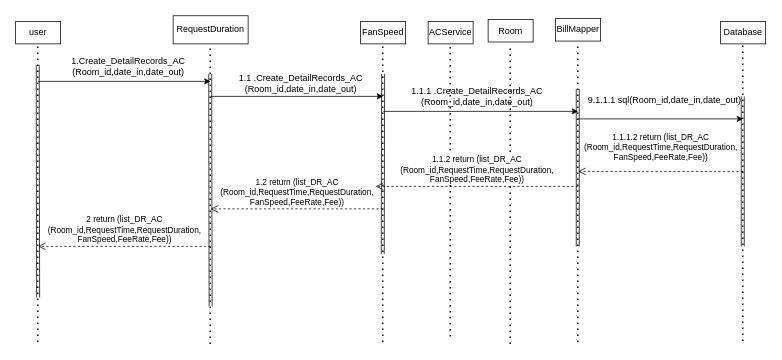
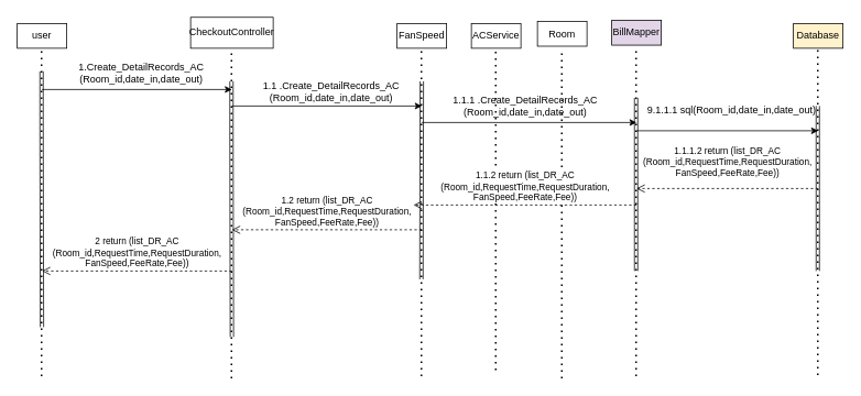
- <mxCell id="20" value="RequestDuration" style="rounded=0;whiteSpace=wrap;html=1;" vertex="1" parent="1"><mxGeometry x="230" y="20.5" width="100" height="37.5" as="geometry" /></mxCell>
+ <mxCell id="20" value="CheckoutController" style="rounded=0;whiteSpace=wrap;html=1;" vertex="1" parent="1"><mxGeometry x="230" y="20.5" width="100" height="37.5" as="geometry" /></mxCell>
- <mxCell id="6" value="BillMapper" style="rounded=0;whiteSpace=wrap;html=1;" parent="1" vertex="1"><mxGeometry x="740" y="24.25" width="60" height="30" as="geometry" /></mxCell>
+ <mxCell id="6" value="BillMapper" style="rounded=0;whiteSpace=wrap;html=1;fillColor=#e1d5e7;" parent="1" vertex="1"><mxGeometry x="740" y="24.25" width="60" height="30" as="geometry" /></mxCell>
- <mxCell id="7" value="Database" style="rounded=0;whiteSpace=wrap;html=1;" parent="1" vertex="1"><mxGeometry x="960" y="28" width="60" height="30" as="geometry" /></mxCell>
+ <mxCell id="7" value="Database" style="rounded=0;whiteSpace=wrap;html=1;fillColor=#fff2cc;" parent="1" vertex="1"><mxGeometry x="960" y="28" width="60" height="30" as="geometry" /></mxCell>
